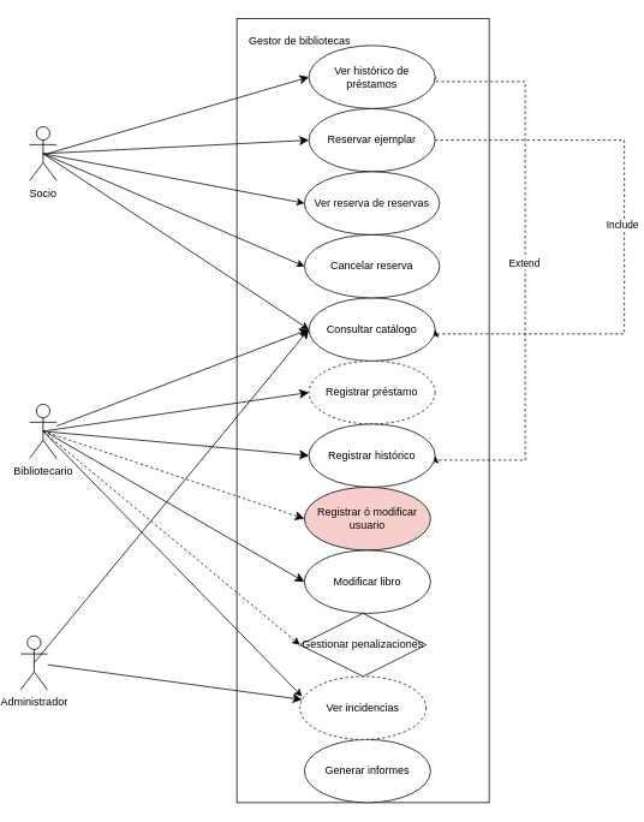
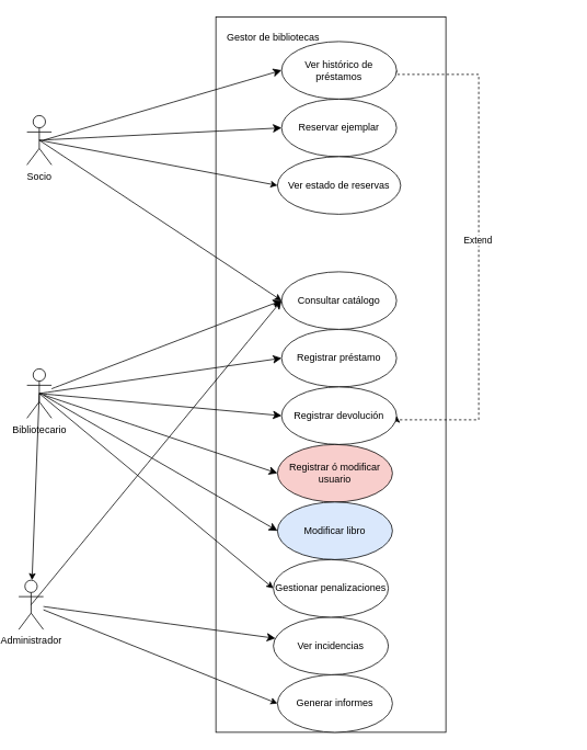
- <mxCell id="22" style="edgeStyle=orthogonalEdgeStyle;rounded=0;orthogonalLoop=1;jettySize=auto;html=1;exitX=1;exitY=0.5;exitDx=0;exitDy=0;entryX=1;entryY=0.5;entryDx=0;entryDy=0;dashed=1;" edge="1" parent="1" source="24" target="31"><mxGeometry relative="1" as="geometry"><Array as="points"><mxPoint x="690" y="155" /><mxPoint x="690" y="370" /><mxPoint x="480" y="370" /></Array></mxGeometry></mxCell>
- <mxCell id="23" value="Include" style="edgeLabel;html=1;align=center;verticalAlign=middle;resizable=0;points=[];" vertex="1" connectable="0" parent="22"><mxGeometry x="-0.054" y="-3" relative="1" as="geometry"><mxPoint as="offset" /></mxGeometry></mxCell>
- <mxCell id="34" value="Ver reserva de reservas" style="ellipse;whiteSpace=wrap;html=1;" vertex="1" parent="1"><mxGeometry x="335" y="190" width="150" height="70" as="geometry" /></mxCell>
+ <mxCell id="34" value="Ver estado de reservas" style="ellipse;whiteSpace=wrap;html=1;" vertex="1" parent="1"><mxGeometry x="335" y="190" width="150" height="70" as="geometry" /></mxCell>
- <mxCell id="6" style="rounded=0;orthogonalLoop=1;jettySize=auto;html=1;exitX=0.5;exitY=0.5;exitDx=0;exitDy=0;exitPerimeter=0;entryX=0;entryY=0.5;entryDx=0;entryDy=0;" edge="1" parent="1" source="7" target="35"><mxGeometry relative="1" as="geometry" /></mxCell>
- <mxCell id="35" value="Cancelar reserva" style="ellipse;whiteSpace=wrap;html=1;" vertex="1" parent="1"><mxGeometry x="335" y="260" width="150" height="70" as="geometry" /></mxCell>
- <mxCell id="25" value="&lt;font style=&quot;vertical-align: inherit;&quot;&gt;&lt;font style=&quot;vertical-align: inherit;&quot;&gt;Registrar préstamo&lt;/font&gt;&lt;/font&gt;" style="ellipse;whiteSpace=wrap;html=1;dashed=1;" parent="1" vertex="1"><mxGeometry x="340" y="400" width="140" height="70" as="geometry" /></mxCell>
+ <mxCell id="25" value="&lt;font style=&quot;vertical-align: inherit;&quot;&gt;&lt;font style=&quot;vertical-align: inherit;&quot;&gt;Registrar préstamo&lt;/font&gt;&lt;/font&gt;" style="ellipse;whiteSpace=wrap;html=1;" parent="1" vertex="1"><mxGeometry x="340" y="400" width="140" height="70" as="geometry" /></mxCell>
- <mxCell id="26" value="&lt;font style=&quot;vertical-align: inherit;&quot;&gt;&lt;font style=&quot;vertical-align: inherit;&quot;&gt;Registrar histórico&lt;/font&gt;&lt;/font&gt;" style="ellipse;whiteSpace=wrap;html=1;" parent="1" vertex="1"><mxGeometry x="340" y="470" width="140" height="70" as="geometry" /></mxCell>
+ <mxCell id="26" value="&lt;font style=&quot;vertical-align: inherit;&quot;&gt;&lt;font style=&quot;vertical-align: inherit;&quot;&gt;Registrar devolución&lt;/font&gt;&lt;/font&gt;" style="ellipse;whiteSpace=wrap;html=1;" parent="1" vertex="1"><mxGeometry x="340" y="470" width="140" height="70" as="geometry" /></mxCell>
- <mxCell id="37" style="rounded=0;orthogonalLoop=1;jettySize=auto;html=1;exitX=0.5;exitY=0.5;exitDx=0;exitDy=0;exitPerimeter=0;entryX=0.017;entryY=0.318;entryDx=0;entryDy=0;entryPerimeter=0;" edge="1" parent="1" source="14" target="30"><mxGeometry relative="1" as="geometry" /></mxCell>
+ <mxCell id="37" style="rounded=0;orthogonalLoop=1;jettySize=auto;html=1;exitX=0.5;exitY=0.5;exitDx=0;exitDy=0;exitPerimeter=0;" edge="1" parent="1" source="14" target="18"><mxGeometry relative="1" as="geometry" /></mxCell>
- <mxCell id="10" style="edgeStyle=none;curved=1;rounded=0;orthogonalLoop=1;jettySize=auto;html=1;exitX=0.5;exitY=0.5;exitDx=0;exitDy=0;exitPerimeter=0;entryX=0;entryY=0.5;entryDx=0;entryDy=0;fontSize=12;startSize=8;endSize=8;dashed=1;" parent="1" source="14" target="27" edge="1"><mxGeometry relative="1" as="geometry" /></mxCell>
+ <mxCell id="10" style="edgeStyle=none;curved=1;rounded=0;orthogonalLoop=1;jettySize=auto;html=1;exitX=0.5;exitY=0.5;exitDx=0;exitDy=0;exitPerimeter=0;entryX=0;entryY=0.5;entryDx=0;entryDy=0;fontSize=12;startSize=8;endSize=8;" parent="1" source="14" target="27" edge="1"><mxGeometry relative="1" as="geometry" /></mxCell>
- <mxCell id="13" style="rounded=0;orthogonalLoop=1;jettySize=auto;html=1;exitX=0.5;exitY=0.5;exitDx=0;exitDy=0;exitPerimeter=0;entryX=0;entryY=0.5;entryDx=0;entryDy=0;dashed=1;" edge="1" parent="1" source="14" target="36"><mxGeometry relative="1" as="geometry" /></mxCell>
+ <mxCell id="13" style="rounded=0;orthogonalLoop=1;jettySize=auto;html=1;exitX=0.5;exitY=0.5;exitDx=0;exitDy=0;exitPerimeter=0;entryX=0;entryY=0.5;entryDx=0;entryDy=0;" edge="1" parent="1" source="14" target="36"><mxGeometry relative="1" as="geometry" /></mxCell>
- <mxCell id="28" value="&lt;font style=&quot;vertical-align: inherit;&quot;&gt;&lt;font style=&quot;vertical-align: inherit;&quot;&gt;Modificar libro&lt;/font&gt;&lt;/font&gt;" style="ellipse;whiteSpace=wrap;html=1;" parent="1" vertex="1"><mxGeometry x="335" y="610" width="140" height="70" as="geometry" /></mxCell>
+ <mxCell id="28" value="&lt;font style=&quot;vertical-align: inherit;&quot;&gt;&lt;font style=&quot;vertical-align: inherit;&quot;&gt;Modificar libro&lt;/font&gt;&lt;/font&gt;" style="ellipse;whiteSpace=wrap;html=1;fillColor=#dae8fc;" parent="1" vertex="1"><mxGeometry x="335" y="610" width="140" height="70" as="geometry" /></mxCell>
- <mxCell id="36" value="Gestionar penalizaciones" style="rhombus;whiteSpace=wrap;html=1;" vertex="1" parent="1"><mxGeometry x="330" y="680" width="140" height="70" as="geometry" /></mxCell>
+ <mxCell id="36" value="Gestionar penalizaciones" style="ellipse;whiteSpace=wrap;html=1;" vertex="1" parent="1"><mxGeometry x="330" y="680" width="140" height="70" as="geometry" /></mxCell>
- <mxCell id="30" value="Ver incidencias" style="ellipse;whiteSpace=wrap;html=1;dashed=1;" parent="1" vertex="1"><mxGeometry x="330" y="750" width="140" height="70" as="geometry" /></mxCell>
+ <mxCell id="30" value="Ver incidencias" style="ellipse;whiteSpace=wrap;html=1;" parent="1" vertex="1"><mxGeometry x="330" y="750" width="140" height="70" as="geometry" /></mxCell>
+ <mxCell id="17" style="rounded=0;orthogonalLoop=1;jettySize=auto;html=1;entryX=0;entryY=0.5;entryDx=0;entryDy=0;" parent="1" source="18" target="29" edge="1"><mxGeometry relative="1" as="geometry" /></mxCell>
